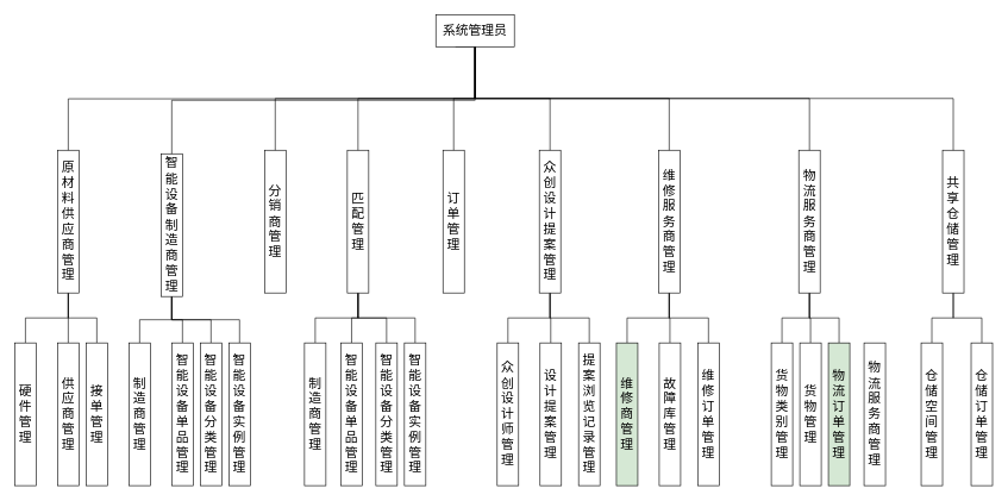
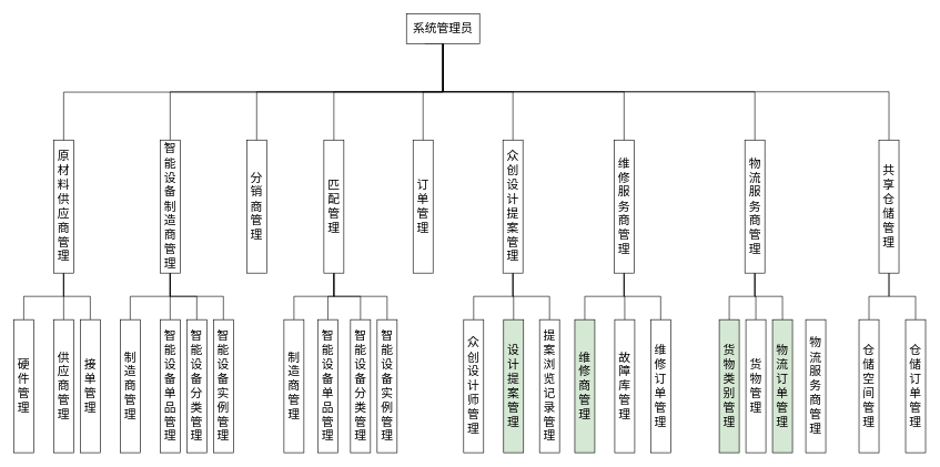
- <mxCell id="16" value="&lt;font&gt;智能设备制造商管理&lt;/font&gt;" style="rounded=0;whiteSpace=wrap;html=1;container=0;textDirection=ltr;fontSize=18;" vertex="1" parent="1"><mxGeometry x="225" y="215" width="30" height="200" as="geometry" /></mxCell>
+ <mxCell id="16" value="&lt;font&gt;智能设备制造商管理&lt;/font&gt;" style="rounded=0;whiteSpace=wrap;html=1;container=0;textDirection=ltr;fontSize=18;" vertex="1" parent="1"><mxGeometry x="240" y="210" width="30" height="200" as="geometry" /></mxCell>
- <mxCell id="37" value="&lt;font&gt;设计提案管理&lt;/font&gt;" style="rounded=0;whiteSpace=wrap;html=1;container=0;textDirection=ltr;fontSize=18;" vertex="1" parent="1"><mxGeometry x="756" y="480" width="30" height="200" as="geometry" /></mxCell>
+ <mxCell id="37" value="&lt;font&gt;设计提案管理&lt;/font&gt;" style="rounded=0;whiteSpace=wrap;html=1;container=0;textDirection=ltr;fontSize=18;fillColor=#d5e8d4;" vertex="1" parent="1"><mxGeometry x="756" y="480" width="30" height="200" as="geometry" /></mxCell>
- <mxCell id="43" value="&lt;font&gt;货物类别管理&lt;/font&gt;" style="rounded=0;whiteSpace=wrap;html=1;container=0;textDirection=ltr;fontSize=18;" vertex="1" parent="1"><mxGeometry x="1080" y="480" width="30" height="200" as="geometry" /></mxCell>
+ <mxCell id="43" value="&lt;font&gt;货物类别管理&lt;/font&gt;" style="rounded=0;whiteSpace=wrap;html=1;container=0;textDirection=ltr;fontSize=18;fillColor=#d5e8d4;" vertex="1" parent="1"><mxGeometry x="1080" y="480" width="30" height="200" as="geometry" /></mxCell>
